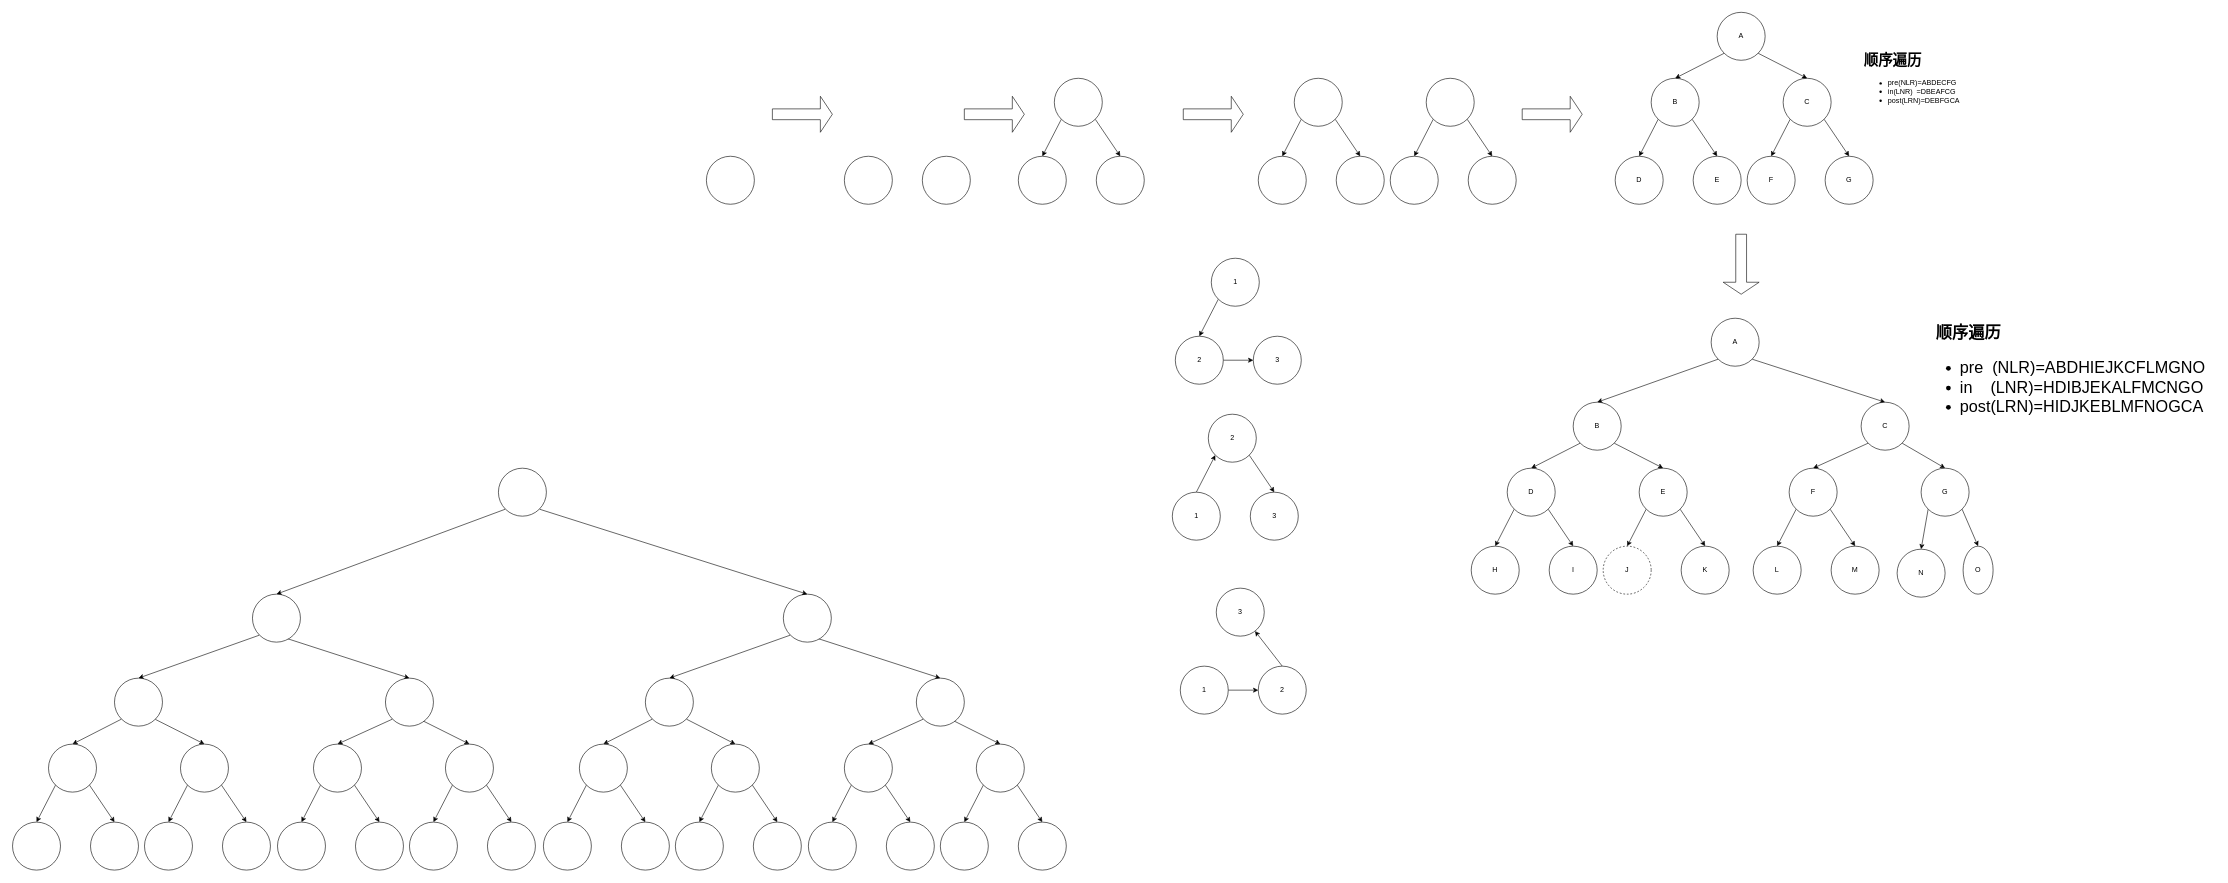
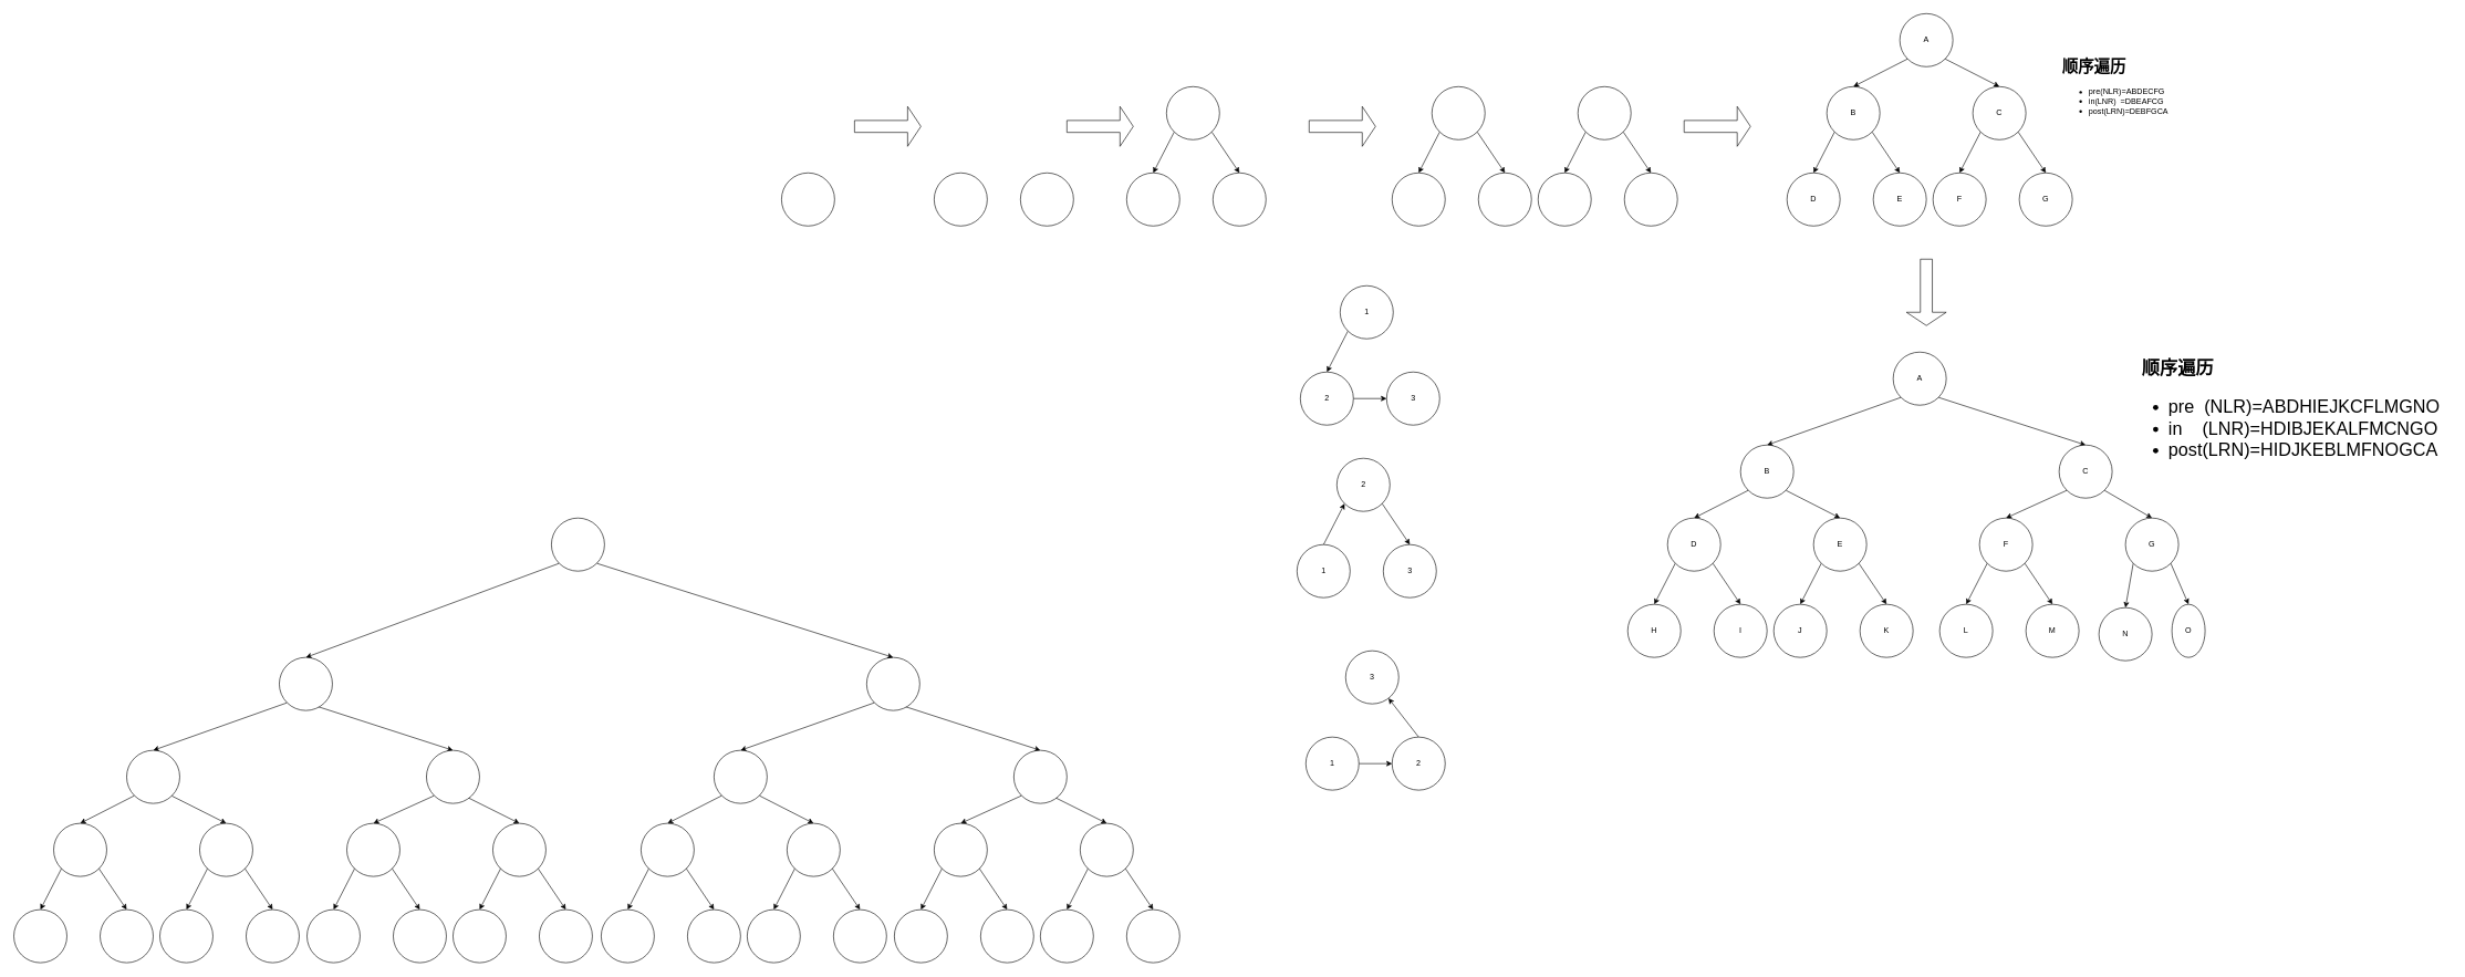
- <mxCell id="14" value="J" style="ellipse;whiteSpace=wrap;html=1;aspect=fixed;dashed=1;" parent="1" vertex="1"><mxGeometry x="2672" y="910" width="80" height="80" as="geometry" /></mxCell>
+ <mxCell id="14" value="J" style="ellipse;whiteSpace=wrap;html=1;aspect=fixed;" parent="1" vertex="1"><mxGeometry x="2672" y="910" width="80" height="80" as="geometry" /></mxCell>
